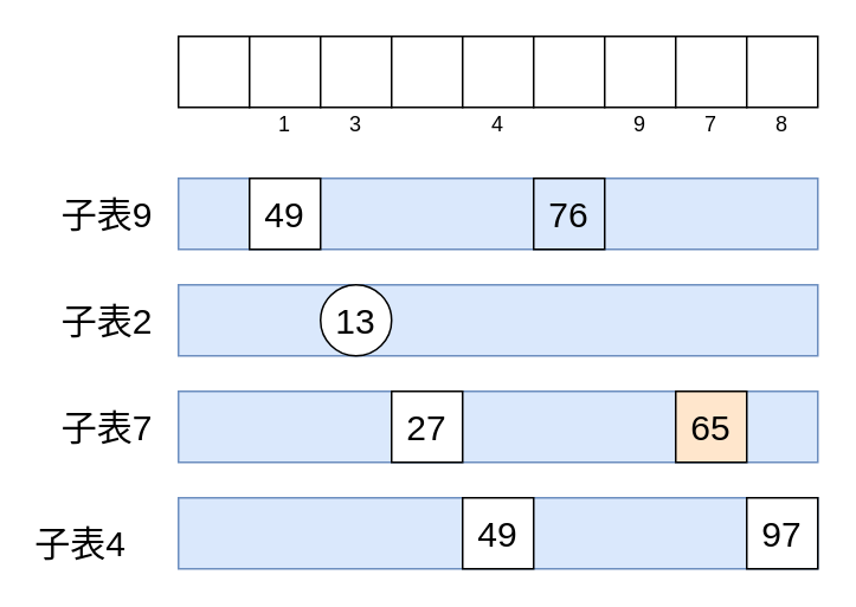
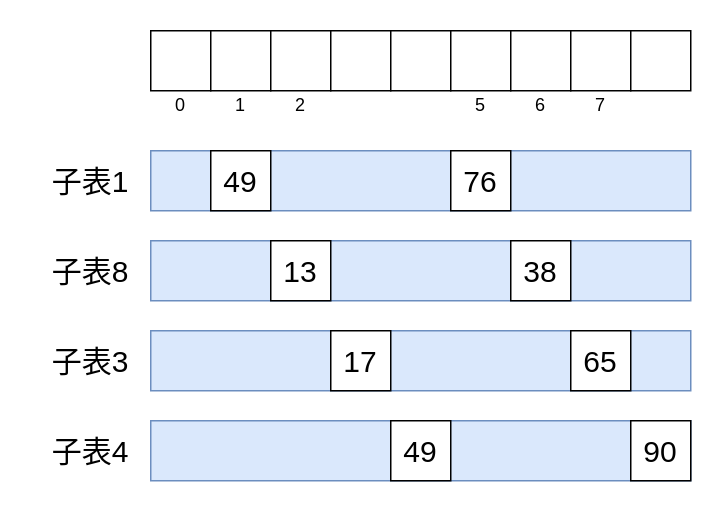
+ <mxCell id="3" value="0" style="text;html=1;strokeColor=none;fillColor=none;align=center;verticalAlign=middle;whiteSpace=wrap;rounded=0;" parent="1" vertex="1"><mxGeometry x="100" y="60" width="40" height="20" as="geometry" /></mxCell>
- <mxCell id="7" value="3" style="text;html=1;strokeColor=none;fillColor=none;align=center;verticalAlign=middle;whiteSpace=wrap;rounded=0;" parent="1" vertex="1"><mxGeometry x="180" y="60" width="40" height="20" as="geometry" /></mxCell>
+ <mxCell id="7" value="2" style="text;html=1;strokeColor=none;fillColor=none;align=center;verticalAlign=middle;whiteSpace=wrap;rounded=0;" parent="1" vertex="1"><mxGeometry x="180" y="60" width="40" height="20" as="geometry" /></mxCell>
- <mxCell id="10" value="4" style="text;html=1;strokeColor=none;fillColor=none;align=center;verticalAlign=middle;whiteSpace=wrap;rounded=0;" parent="1" vertex="1"><mxGeometry x="260" y="60" width="40" height="20" as="geometry" /></mxCell>
+ <mxCell id="12" value="5" style="text;html=1;strokeColor=none;fillColor=none;align=center;verticalAlign=middle;whiteSpace=wrap;rounded=0;" parent="1" vertex="1"><mxGeometry x="300" y="60" width="40" height="20" as="geometry" /></mxCell>
- <mxCell id="14" value="9" style="text;html=1;strokeColor=none;fillColor=none;align=center;verticalAlign=middle;whiteSpace=wrap;rounded=0;" parent="1" vertex="1"><mxGeometry x="340" y="60" width="40" height="20" as="geometry" /></mxCell>
+ <mxCell id="14" value="6" style="text;html=1;strokeColor=none;fillColor=none;align=center;verticalAlign=middle;whiteSpace=wrap;rounded=0;" parent="1" vertex="1"><mxGeometry x="340" y="60" width="40" height="20" as="geometry" /></mxCell>
- <mxCell id="18" value="8" style="text;html=1;strokeColor=none;fillColor=none;align=center;verticalAlign=middle;whiteSpace=wrap;rounded=0;" parent="1" vertex="1"><mxGeometry x="420" y="60" width="40" height="20" as="geometry" /></mxCell>
- <mxCell id="20" value="子表9" style="text;html=1;strokeColor=none;fillColor=none;align=center;verticalAlign=middle;whiteSpace=wrap;rounded=0;fontSize=20;" parent="1" vertex="1"><mxGeometry x="20" y="100" width="80" height="40" as="geometry" /></mxCell>
+ <mxCell id="20" value="子表1" style="text;html=1;strokeColor=none;fillColor=none;align=center;verticalAlign=middle;whiteSpace=wrap;rounded=0;fontSize=20;" parent="1" vertex="1"><mxGeometry x="20" y="100" width="80" height="40" as="geometry" /></mxCell>
- <mxCell id="28" value="76" style="rounded=0;whiteSpace=wrap;html=1;fontSize=20;fillColor=#dae8fc;" parent="1" vertex="1"><mxGeometry x="300" y="100" width="40" height="40" as="geometry" /></mxCell>
+ <mxCell id="28" value="76" style="rounded=0;whiteSpace=wrap;html=1;fontSize=20;" parent="1" vertex="1"><mxGeometry x="300" y="100" width="40" height="40" as="geometry" /></mxCell>
- <mxCell id="22" value="子表2" style="text;html=1;strokeColor=none;fillColor=none;align=center;verticalAlign=middle;whiteSpace=wrap;rounded=0;fontSize=20;" parent="1" vertex="1"><mxGeometry x="20" y="160" width="80" height="40" as="geometry" /></mxCell>
+ <mxCell id="22" value="子表8" style="text;html=1;strokeColor=none;fillColor=none;align=center;verticalAlign=middle;whiteSpace=wrap;rounded=0;fontSize=20;" parent="1" vertex="1"><mxGeometry x="20" y="160" width="80" height="40" as="geometry" /></mxCell>
- <mxCell id="29" value="13" style="ellipse;whiteSpace=wrap;html=1;fontSize=20;" parent="1" vertex="1"><mxGeometry x="180" y="160" width="40" height="40" as="geometry" /></mxCell>
+ <mxCell id="29" value="13" style="rounded=0;whiteSpace=wrap;html=1;fontSize=20;" parent="1" vertex="1"><mxGeometry x="180" y="160" width="40" height="40" as="geometry" /></mxCell>
+ <mxCell id="30" value="38" style="rounded=0;whiteSpace=wrap;html=1;fontSize=20;" parent="1" vertex="1"><mxGeometry x="340" y="160" width="40" height="40" as="geometry" /></mxCell>
- <mxCell id="24" value="子表7" style="text;html=1;strokeColor=none;fillColor=none;align=center;verticalAlign=middle;whiteSpace=wrap;rounded=0;fontSize=20;" parent="1" vertex="1"><mxGeometry x="20" y="220" width="80" height="40" as="geometry" /></mxCell>
+ <mxCell id="24" value="子表3" style="text;html=1;strokeColor=none;fillColor=none;align=center;verticalAlign=middle;whiteSpace=wrap;rounded=0;fontSize=20;" parent="1" vertex="1"><mxGeometry x="20" y="220" width="80" height="40" as="geometry" /></mxCell>
- <mxCell id="31" value="27" style="rounded=0;whiteSpace=wrap;html=1;fontSize=20;" parent="1" vertex="1"><mxGeometry x="220" y="220" width="40" height="40" as="geometry" /></mxCell>
+ <mxCell id="31" value="17" style="rounded=0;whiteSpace=wrap;html=1;fontSize=20;" parent="1" vertex="1"><mxGeometry x="220" y="220" width="40" height="40" as="geometry" /></mxCell>
- <mxCell id="32" value="65" style="rounded=0;whiteSpace=wrap;html=1;fontSize=20;fillColor=#ffe6cc;" parent="1" vertex="1"><mxGeometry x="380" y="220" width="40" height="40" as="geometry" /></mxCell>
+ <mxCell id="32" value="65" style="rounded=0;whiteSpace=wrap;html=1;fontSize=20;" parent="1" vertex="1"><mxGeometry x="380" y="220" width="40" height="40" as="geometry" /></mxCell>
- <mxCell id="34" value="97" style="rounded=0;whiteSpace=wrap;html=1;fontSize=20;" parent="1" vertex="1"><mxGeometry x="420" y="280" width="40" height="40" as="geometry" /></mxCell>
+ <mxCell id="34" value="90" style="rounded=0;whiteSpace=wrap;html=1;fontSize=20;" parent="1" vertex="1"><mxGeometry x="420" y="280" width="40" height="40" as="geometry" /></mxCell>
- <mxCell id="26" value="子表4" style="text;html=1;strokeColor=none;fillColor=none;align=center;verticalAlign=middle;whiteSpace=wrap;rounded=0;fontSize=20;" parent="1" vertex="1"><mxGeometry x="5" y="285" width="80" height="40" as="geometry" /></mxCell>
+ <mxCell id="26" value="子表4" style="text;html=1;strokeColor=none;fillColor=none;align=center;verticalAlign=middle;whiteSpace=wrap;rounded=0;fontSize=20;" parent="1" vertex="1"><mxGeometry x="20" y="280" width="80" height="40" as="geometry" /></mxCell>
